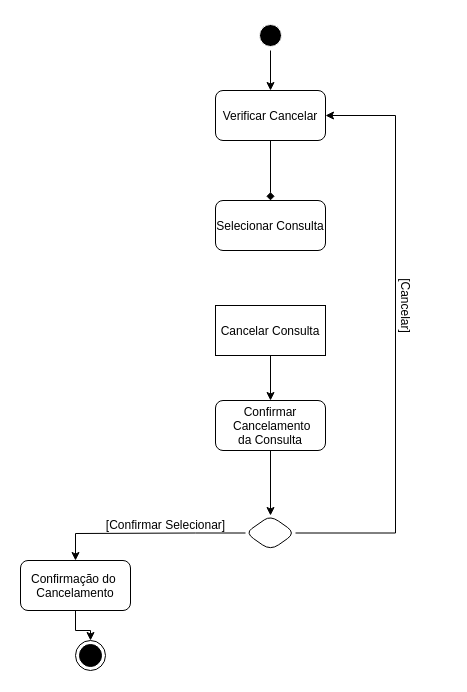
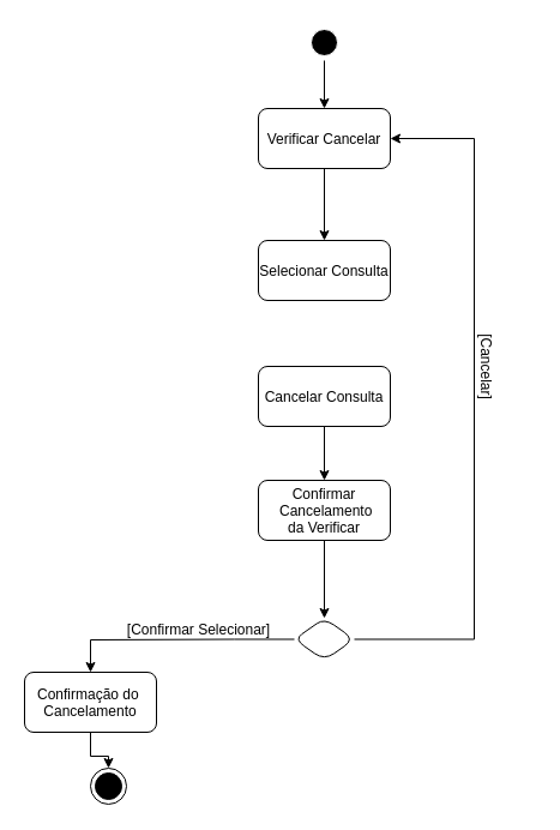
- <mxCell id="2" value="" style="edgeStyle=orthogonalEdgeStyle;rounded=0;orthogonalLoop=1;jettySize=auto;html=1;endArrow=diamond;" edge="1" parent="1" source="3" target="4"><mxGeometry relative="1" as="geometry" /></mxCell>
+ <mxCell id="2" value="" style="edgeStyle=orthogonalEdgeStyle;rounded=0;orthogonalLoop=1;jettySize=auto;html=1;" edge="1" parent="1" source="3" target="4"><mxGeometry relative="1" as="geometry" /></mxCell>
- <mxCell id="6" value="Cancelar Consulta" style="rounded=0;" vertex="1" parent="1"><mxGeometry x="215" y="305" width="110" height="50" as="geometry" /></mxCell>
+ <mxCell id="6" value="Cancelar Consulta" style="rounded=1;" vertex="1" parent="1"><mxGeometry x="215" y="305" width="110" height="50" as="geometry" /></mxCell>
- <mxCell id="10" value="Confirmar&#10; Cancelamento&#10;da Consulta" style="rounded=1;" vertex="1" parent="1"><mxGeometry x="215" y="400" width="110" height="50" as="geometry" /></mxCell>
+ <mxCell id="10" value="Confirmar&#10; Cancelamento&#10;da Verificar" style="rounded=1;" vertex="1" parent="1"><mxGeometry x="215" y="400" width="110" height="50" as="geometry" /></mxCell>
